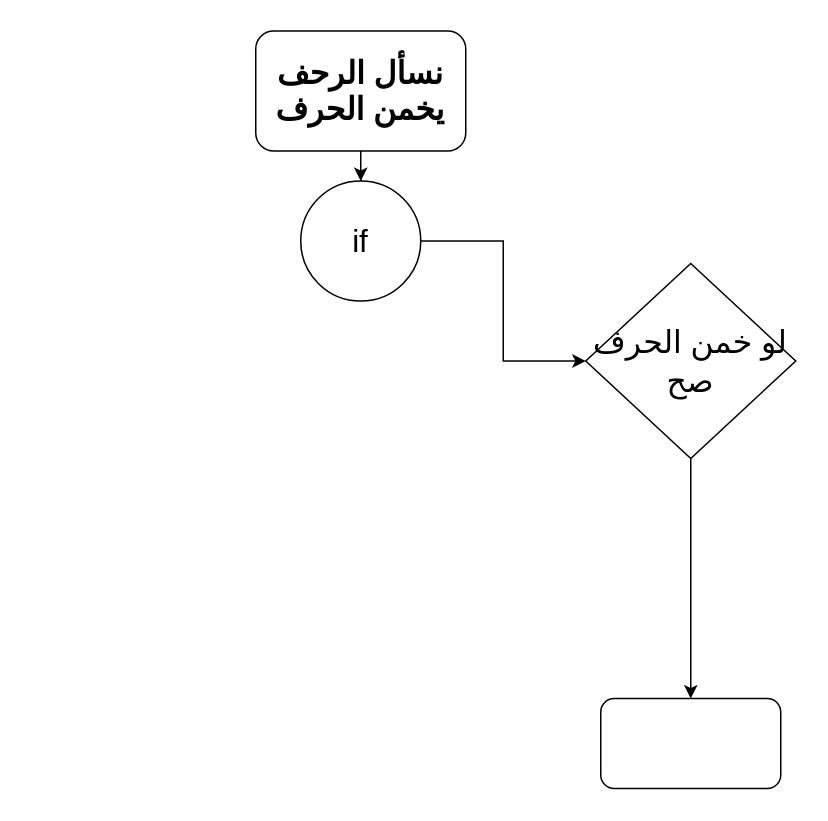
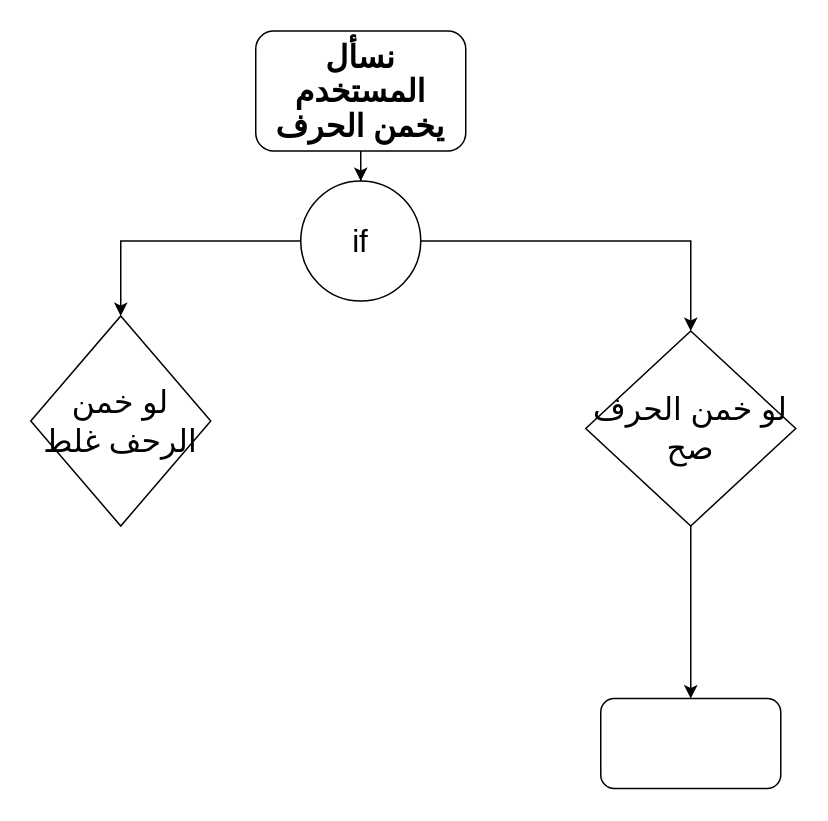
- <mxCell id="3" value="&lt;p style=&quot;line-height: 110%; font-size: 21px;&quot;&gt;&lt;b&gt;نسأل الرحف يخمن الحرف&lt;/b&gt;&lt;/p&gt;" style="rounded=1;whiteSpace=wrap;html=1;" vertex="1" parent="1"><mxGeometry x="170" y="20" width="140" height="80" as="geometry" /></mxCell>
+ <mxCell id="3" value="&lt;p style=&quot;line-height: 110%; font-size: 21px;&quot;&gt;&lt;b&gt;نسأل المستخدم يخمن الحرف&lt;/b&gt;&lt;/p&gt;" style="rounded=1;whiteSpace=wrap;html=1;" vertex="1" parent="1"><mxGeometry x="170" y="20" width="140" height="80" as="geometry" /></mxCell>
+ <mxCell id="5" value="" style="edgeStyle=orthogonalEdgeStyle;rounded=0;orthogonalLoop=1;jettySize=auto;html=1;" edge="1" parent="1" source="6" target="9"><mxGeometry relative="1" as="geometry" /></mxCell>
- <mxCell id="8" value="&lt;font style=&quot;font-size: 21px;&quot;&gt;لو خمن الحرف صح&lt;/font&gt;" style="rhombus;whiteSpace=wrap;html=1;" vertex="1" parent="1"><mxGeometry x="390" y="175" width="140" height="130" as="geometry" /></mxCell>
+ <mxCell id="8" value="&lt;font style=&quot;font-size: 21px;&quot;&gt;لو خمن الحرف صح&lt;/font&gt;" style="rhombus;whiteSpace=wrap;html=1;" vertex="1" parent="1"><mxGeometry x="390" y="220" width="140" height="130" as="geometry" /></mxCell>
+ <mxCell id="9" value="&lt;font style=&quot;font-size: 21px;&quot;&gt;لو خمن الرحف غلط&lt;/font&gt;" style="rhombus;whiteSpace=wrap;html=1;" vertex="1" parent="1"><mxGeometry x="20" y="210" width="120" height="140" as="geometry" /></mxCell>
